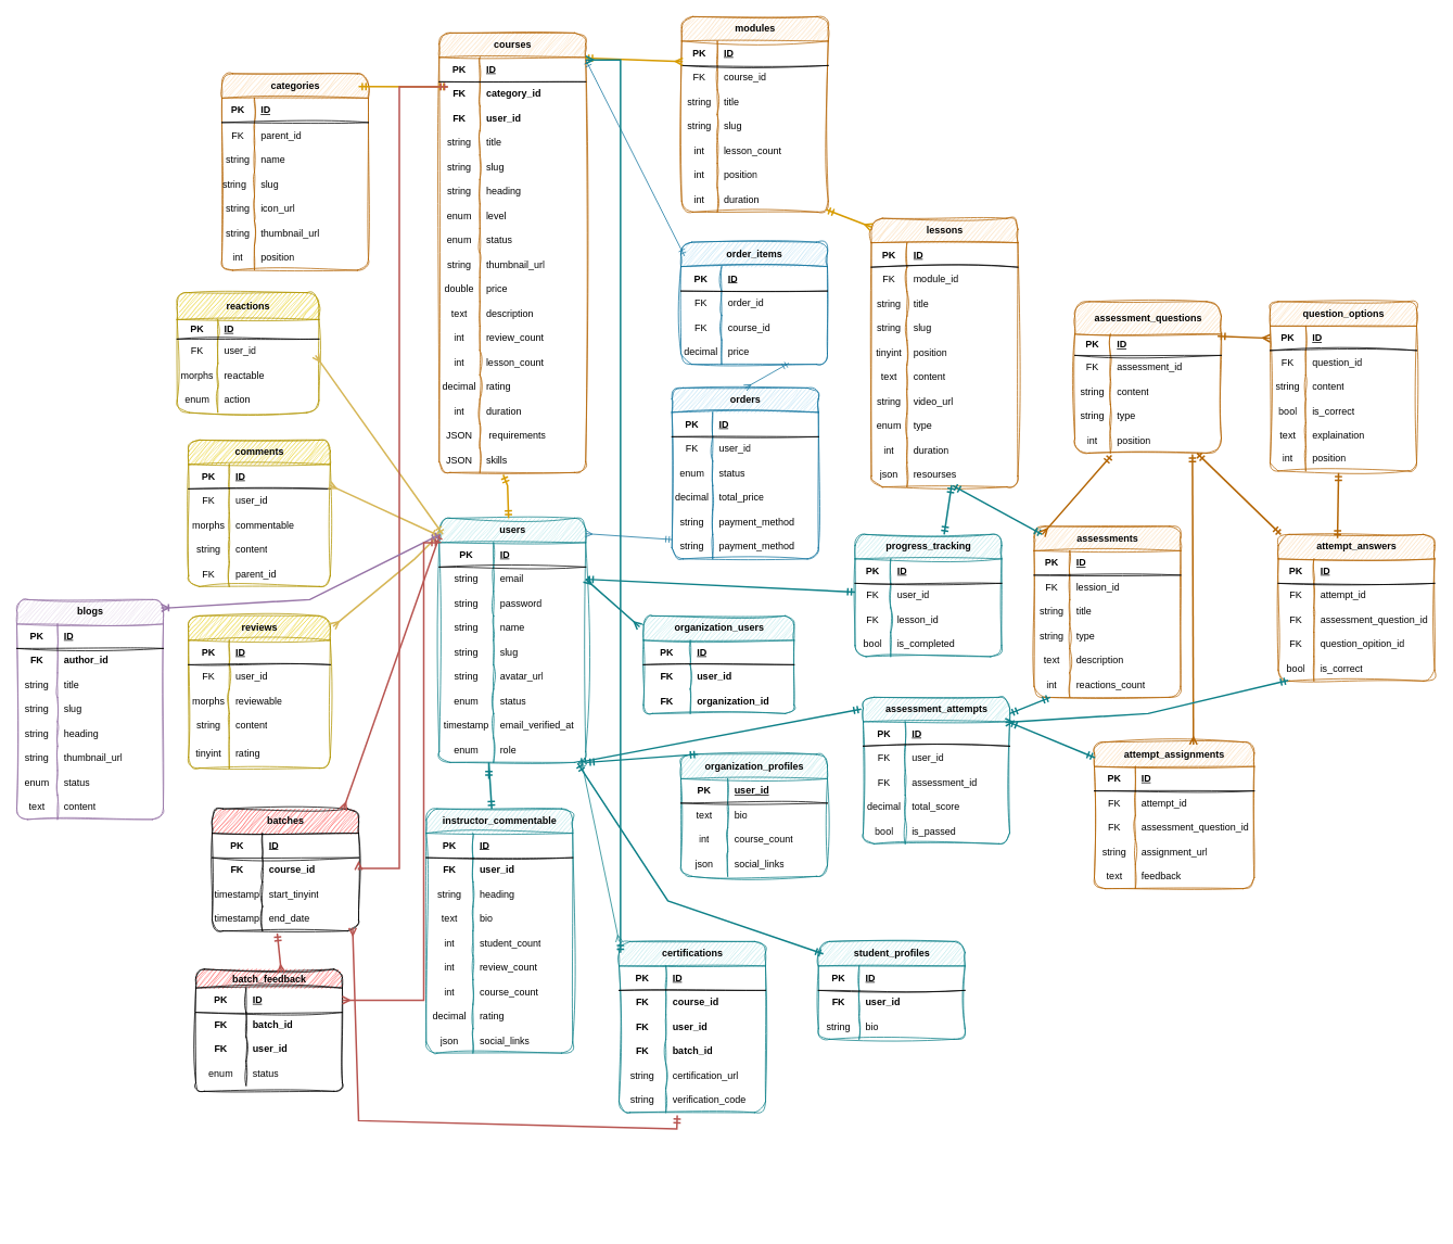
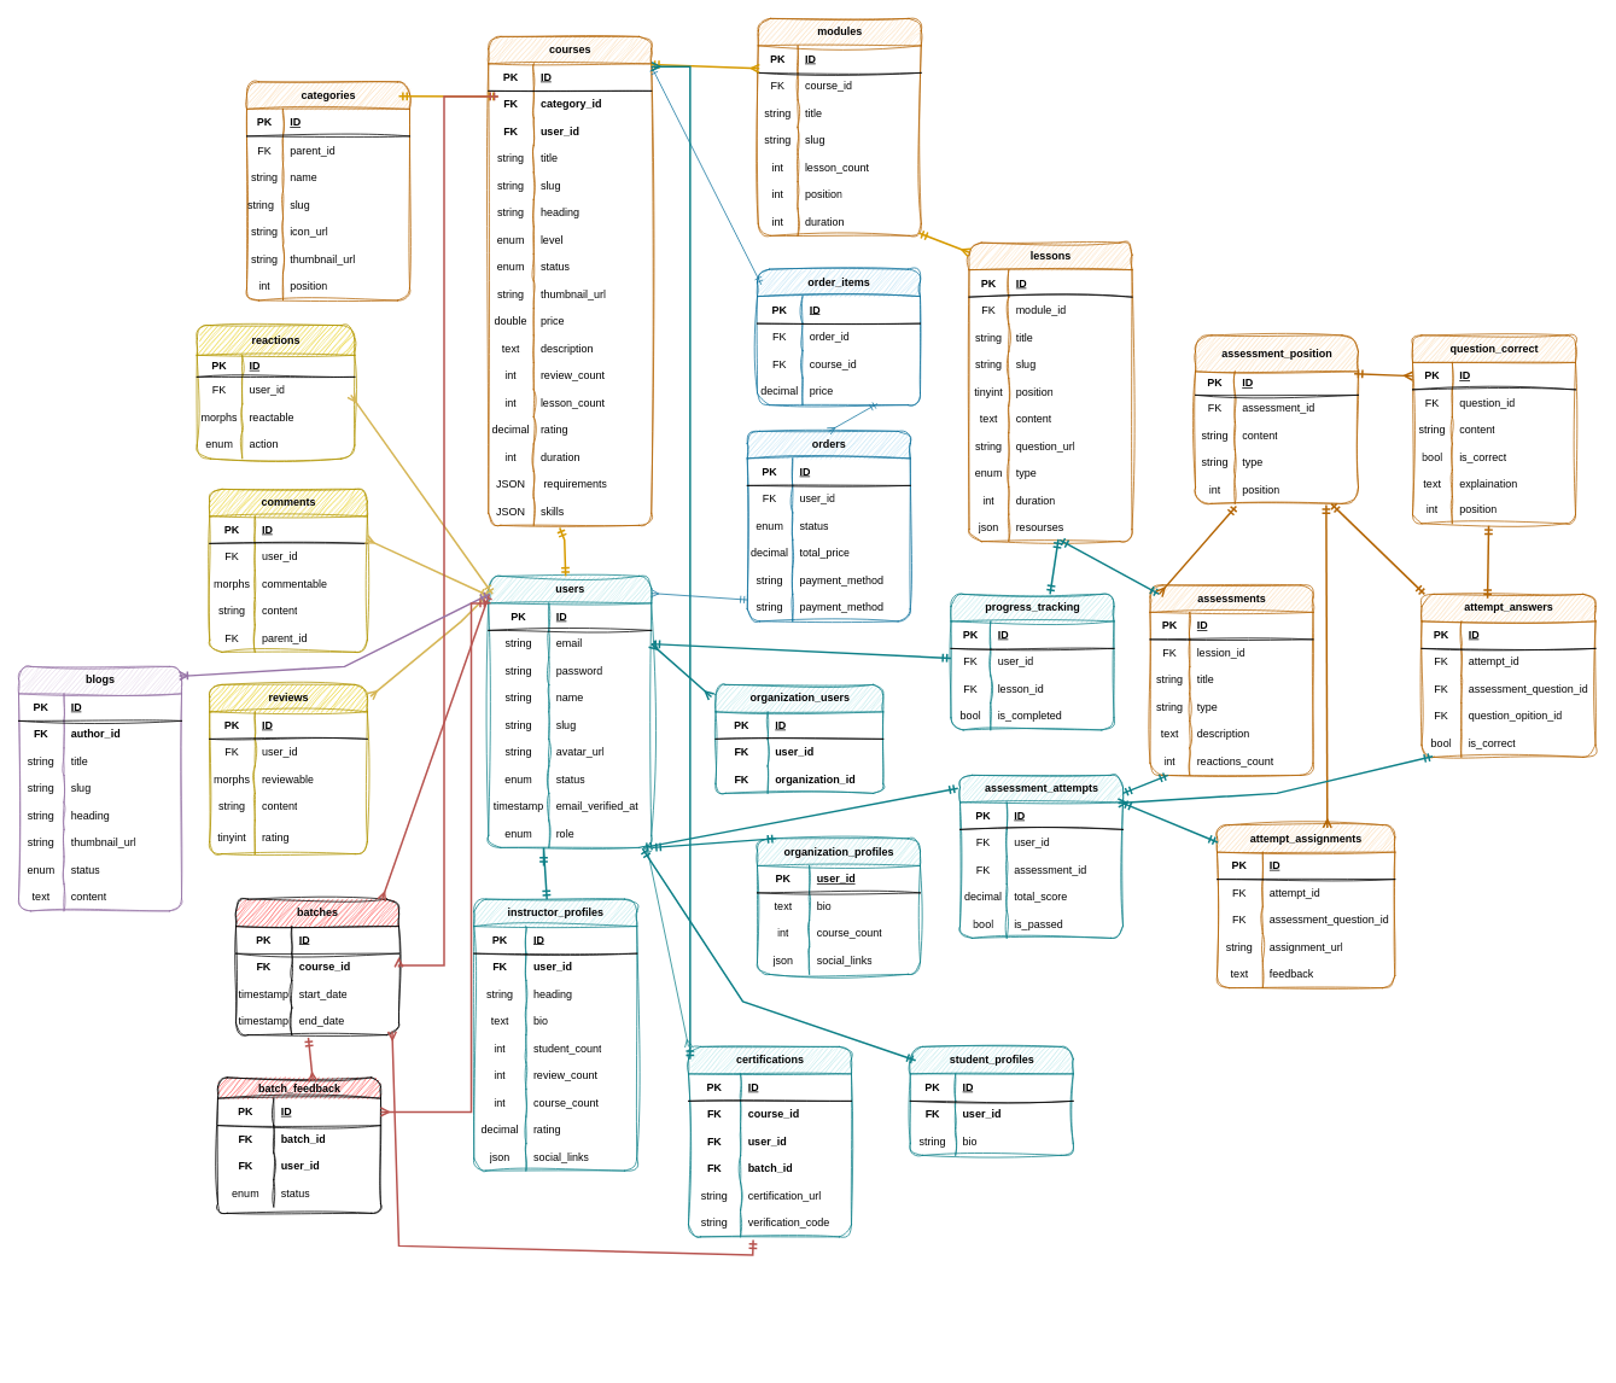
- <mxCell id="332" value="question_options" style="shape=table;startSize=30;container=1;collapsible=1;childLayout=tableLayout;fixedRows=1;rowLines=0;fontStyle=1;align=center;resizeLast=1;html=1;sketch=1;curveFitting=1;jiggle=2;rounded=1;shadow=0;arcSize=11;fillColor=#fad7ac;strokeColor=#b46504;" vertex="1" parent="1"><mxGeometry x="1560" y="370" width="180" height="208" as="geometry" /></mxCell>
+ <mxCell id="332" value="question_correct" style="shape=table;startSize=30;container=1;collapsible=1;childLayout=tableLayout;fixedRows=1;rowLines=0;fontStyle=1;align=center;resizeLast=1;html=1;sketch=1;curveFitting=1;jiggle=2;rounded=1;shadow=0;arcSize=11;fillColor=#fad7ac;strokeColor=#b46504;" vertex="1" parent="1"><mxGeometry x="1560" y="370" width="180" height="208" as="geometry" /></mxCell>
- <mxCell id="351" value="&lt;span style=&quot;color: rgb(0, 0, 0);&quot;&gt;assessment_&lt;/span&gt;questions" style="shape=table;startSize=40;container=1;collapsible=1;childLayout=tableLayout;fixedRows=1;rowLines=0;fontStyle=1;align=center;resizeLast=1;html=1;sketch=1;curveFitting=1;jiggle=2;rounded=1;shadow=0;fillColor=#fad7ac;strokeColor=#b46504;" vertex="1" parent="1"><mxGeometry x="1320" y="370" width="180" height="186" as="geometry"><mxRectangle x="1" y="233" width="157" height="40" as="alternateBounds" /></mxGeometry></mxCell>
+ <mxCell id="351" value="&lt;span style=&quot;color: rgb(0, 0, 0);&quot;&gt;assessment_&lt;/span&gt;position" style="shape=table;startSize=40;container=1;collapsible=1;childLayout=tableLayout;fixedRows=1;rowLines=0;fontStyle=1;align=center;resizeLast=1;html=1;sketch=1;curveFitting=1;jiggle=2;rounded=1;shadow=0;fillColor=#fad7ac;strokeColor=#b46504;" vertex="1" parent="1"><mxGeometry x="1320" y="370" width="180" height="186" as="geometry"><mxRectangle x="1" y="233" width="157" height="40" as="alternateBounds" /></mxGeometry></mxCell>
- <mxCell id="147" value="video_url" style="shape=partialRectangle;connectable=0;fillColor=none;top=0;left=0;bottom=0;right=0;align=left;spacingLeft=6;overflow=hidden;whiteSpace=wrap;html=1;sketch=1;curveFitting=1;jiggle=2;rounded=1;shadow=0;" vertex="1" parent="145"><mxGeometry x="43.75" width="136.25" height="30" as="geometry"><mxRectangle width="136.25" height="30" as="alternateBounds" /></mxGeometry></mxCell>
+ <mxCell id="147" value="question_url" style="shape=partialRectangle;connectable=0;fillColor=none;top=0;left=0;bottom=0;right=0;align=left;spacingLeft=6;overflow=hidden;whiteSpace=wrap;html=1;sketch=1;curveFitting=1;jiggle=2;rounded=1;shadow=0;" vertex="1" parent="145"><mxGeometry x="43.75" width="136.25" height="30" as="geometry"><mxRectangle width="136.25" height="30" as="alternateBounds" /></mxGeometry></mxCell>
- <mxCell id="2" value="instructor_commentable" style="shape=table;startSize=30;container=1;collapsible=1;childLayout=tableLayout;fixedRows=1;rowLines=0;fontStyle=1;align=center;resizeLast=1;html=1;sketch=1;curveFitting=1;jiggle=2;rounded=1;shadow=0;fillColor=#b0e3e6;strokeColor=#0e8088;" vertex="1" parent="1"><mxGeometry x="523" y="993" width="180" height="300" as="geometry"><mxRectangle x="466" y="-6" width="134" height="30" as="alternateBounds" /></mxGeometry></mxCell>
+ <mxCell id="2" value="instructor_profiles" style="shape=table;startSize=30;container=1;collapsible=1;childLayout=tableLayout;fixedRows=1;rowLines=0;fontStyle=1;align=center;resizeLast=1;html=1;sketch=1;curveFitting=1;jiggle=2;rounded=1;shadow=0;fillColor=#b0e3e6;strokeColor=#0e8088;" vertex="1" parent="1"><mxGeometry x="523" y="993" width="180" height="300" as="geometry"><mxRectangle x="466" y="-6" width="134" height="30" as="alternateBounds" /></mxGeometry></mxCell>
- <mxCell id="444" value="start_tinyint" style="shape=partialRectangle;connectable=0;fillColor=none;top=0;left=0;bottom=0;right=0;align=left;spacingLeft=6;overflow=hidden;whiteSpace=wrap;html=1;sketch=1;curveFitting=1;jiggle=2;rounded=1;shadow=0;" vertex="1" parent="442"><mxGeometry x="61.763" width="118.237" height="30" as="geometry"><mxRectangle width="118.237" height="30" as="alternateBounds" /></mxGeometry></mxCell>
+ <mxCell id="444" value="start_date" style="shape=partialRectangle;connectable=0;fillColor=none;top=0;left=0;bottom=0;right=0;align=left;spacingLeft=6;overflow=hidden;whiteSpace=wrap;html=1;sketch=1;curveFitting=1;jiggle=2;rounded=1;shadow=0;" vertex="1" parent="442"><mxGeometry x="61.763" width="118.237" height="30" as="geometry"><mxRectangle width="118.237" height="30" as="alternateBounds" /></mxGeometry></mxCell>
